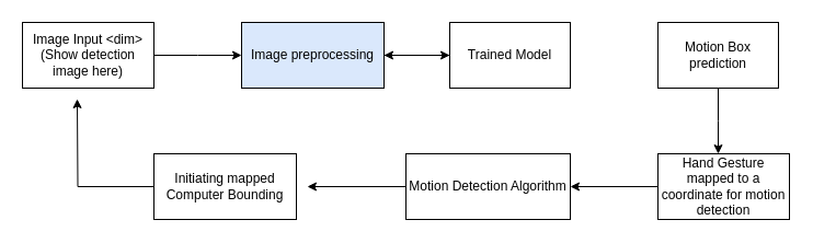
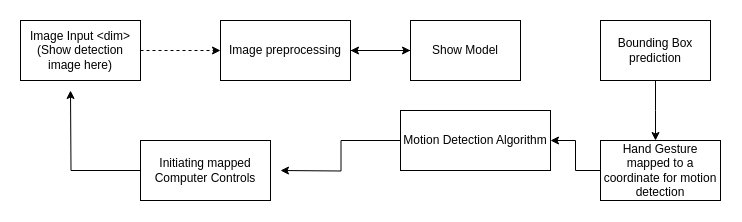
- <mxCell id="2" value="" style="edgeStyle=orthogonalEdgeStyle;rounded=0;orthogonalLoop=1;jettySize=auto;html=1;" edge="1" parent="1" source="3" target="5"><mxGeometry relative="1" as="geometry"><Array as="points"><mxPoint x="180" y="50" /><mxPoint x="180" y="50" /></Array></mxGeometry></mxCell>
+ <mxCell id="2" value="" style="edgeStyle=orthogonalEdgeStyle;rounded=0;orthogonalLoop=1;jettySize=auto;html=1;dashed=1;" edge="1" parent="1" source="3" target="5"><mxGeometry relative="1" as="geometry"><Array as="points"><mxPoint x="180" y="50" /><mxPoint x="180" y="50" /></Array></mxGeometry></mxCell>
- <mxCell id="5" value="Image preprocessing" style="rounded=0;whiteSpace=wrap;html=1;fillColor=#dae8fc;" vertex="1" parent="1"><mxGeometry x="220" y="20" width="130" height="60" as="geometry" /></mxCell>
+ <mxCell id="5" value="Image preprocessing" style="rounded=0;whiteSpace=wrap;html=1;" vertex="1" parent="1"><mxGeometry x="220" y="20" width="130" height="60" as="geometry" /></mxCell>
- <mxCell id="7" value="Trained Model" style="rounded=0;whiteSpace=wrap;html=1;" vertex="1" parent="1"><mxGeometry x="410" y="20" width="110" height="60" as="geometry" /></mxCell>
+ <mxCell id="7" value="Show Model" style="rounded=0;whiteSpace=wrap;html=1;" vertex="1" parent="1"><mxGeometry x="410" y="20" width="110" height="60" as="geometry" /></mxCell>
- <mxCell id="9" value="Motion Box prediction" style="rounded=0;whiteSpace=wrap;html=1;" vertex="1" parent="1"><mxGeometry x="600" y="20" width="110" height="60" as="geometry" /></mxCell>
+ <mxCell id="9" value="Bounding Box prediction" style="rounded=0;whiteSpace=wrap;html=1;" vertex="1" parent="1"><mxGeometry x="600" y="20" width="110" height="60" as="geometry" /></mxCell>
- <mxCell id="15" value="Initiating mapped Computer Bounding" style="rounded=0;whiteSpace=wrap;html=1;" vertex="1" parent="1"><mxGeometry x="140" y="140" width="130" height="60" as="geometry" /></mxCell>
+ <mxCell id="15" value="Initiating mapped Computer Controls" style="rounded=0;whiteSpace=wrap;html=1;" vertex="1" parent="1"><mxGeometry x="140" y="140" width="130" height="60" as="geometry" /></mxCell>
- <mxCell id="13" value="Motion Detection Algorithm" style="rounded=0;whiteSpace=wrap;html=1;" vertex="1" parent="1"><mxGeometry x="370" y="140" width="150" height="60" as="geometry" /></mxCell>
+ <mxCell id="13" value="Motion Detection Algorithm" style="rounded=0;whiteSpace=wrap;html=1;" vertex="1" parent="1"><mxGeometry x="400" y="110" width="150" height="60" as="geometry" /></mxCell>
